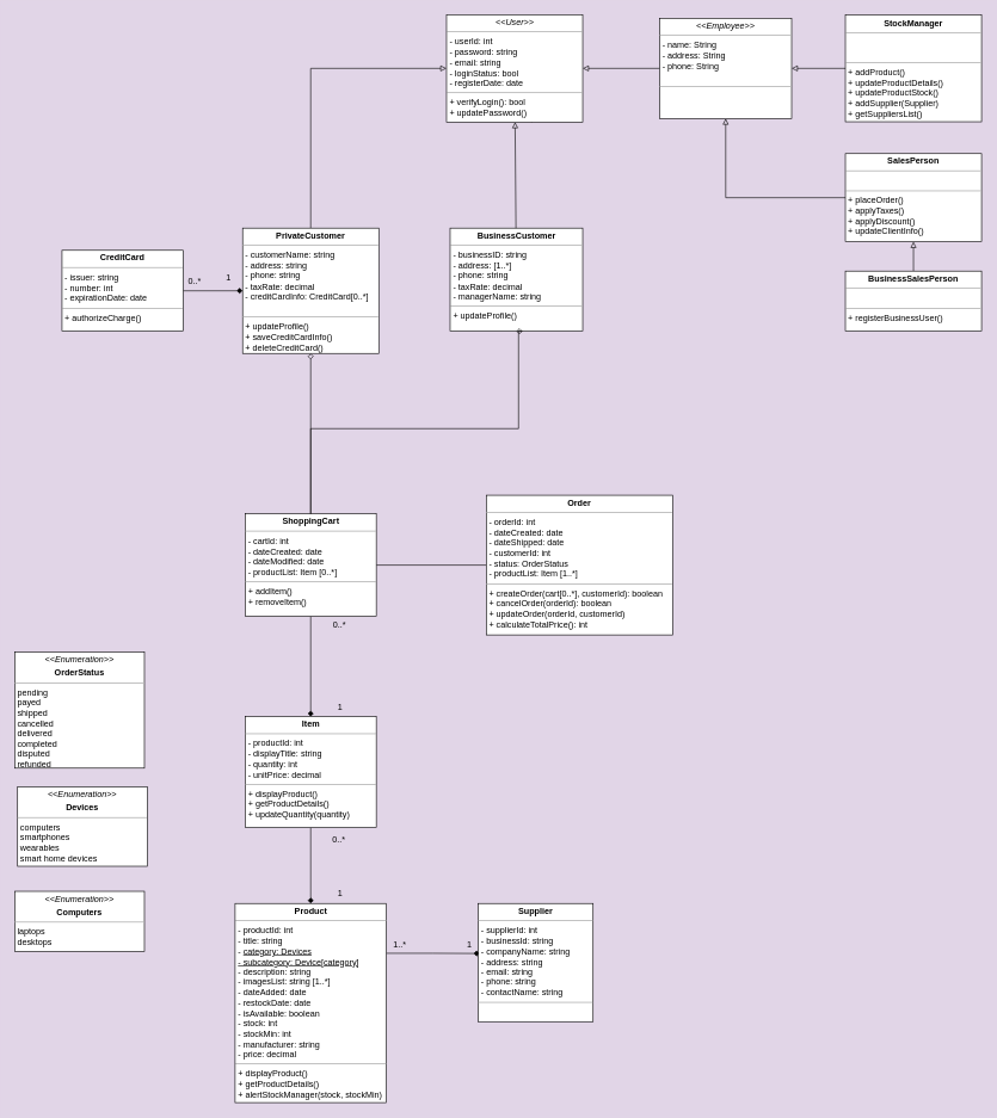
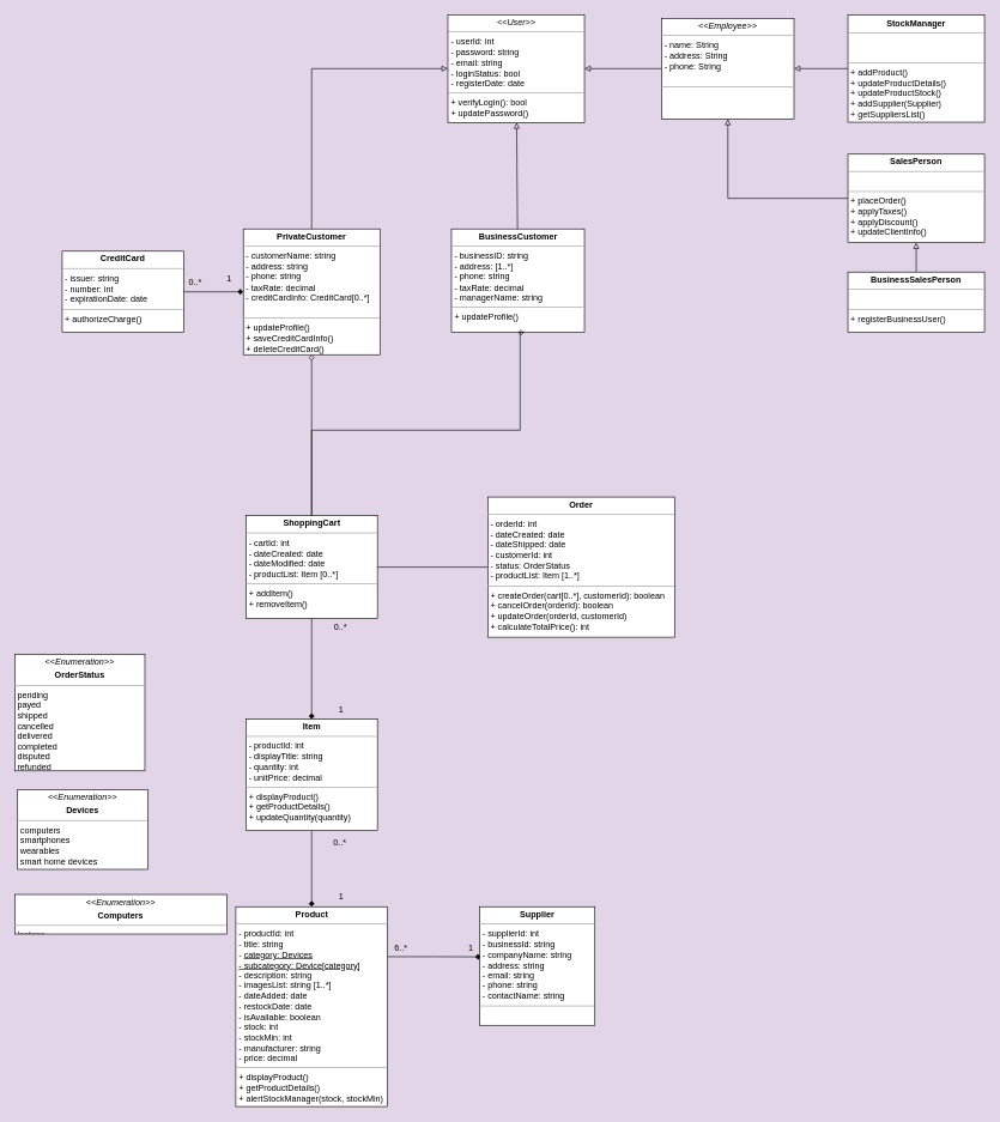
- <mxCell id="23" value="&lt;p style=&quot;margin: 0px ; margin-top: 4px ; text-align: center&quot;&gt;&lt;i&gt;&amp;lt;&amp;lt;Enumeration&amp;gt;&amp;gt;&lt;/i&gt;&lt;/p&gt;&lt;p style=&quot;margin: 0px ; margin-top: 4px ; text-align: center&quot;&gt;&lt;b&gt;Computers&lt;/b&gt;&lt;/p&gt;&lt;hr size=&quot;1&quot;&gt;&lt;p style=&quot;margin: 0px ; margin-left: 4px&quot;&gt;&lt;span&gt;laptops&lt;/span&gt;&lt;br&gt;&lt;/p&gt;&lt;p style=&quot;margin: 0px ; margin-left: 4px&quot;&gt;desktops&lt;/p&gt;&lt;hr size=&quot;1&quot;&gt;&lt;p style=&quot;margin: 0px ; margin-left: 4px&quot;&gt;&lt;br&gt;&lt;/p&gt;" style="verticalAlign=top;align=left;overflow=fill;fontSize=12;fontFamily=Helvetica;html=1;rounded=0;shadow=0;comic=0;labelBackgroundColor=none;strokeWidth=1" parent="1" vertex="1"><mxGeometry x="20" y="1244" width="181" height="84" as="geometry" /></mxCell>
+ <mxCell id="23" value="&lt;p style=&quot;margin: 0px ; margin-top: 4px ; text-align: center&quot;&gt;&lt;i&gt;&amp;lt;&amp;lt;Enumeration&amp;gt;&amp;gt;&lt;/i&gt;&lt;/p&gt;&lt;p style=&quot;margin: 0px ; margin-top: 4px ; text-align: center&quot;&gt;&lt;b&gt;Computers&lt;/b&gt;&lt;/p&gt;&lt;hr size=&quot;1&quot;&gt;&lt;p style=&quot;margin: 0px ; margin-left: 4px&quot;&gt;&lt;span&gt;laptops&lt;/span&gt;&lt;br&gt;&lt;/p&gt;&lt;p style=&quot;margin: 0px ; margin-left: 4px&quot;&gt;desktops&lt;/p&gt;&lt;hr size=&quot;1&quot;&gt;&lt;p style=&quot;margin: 0px ; margin-left: 4px&quot;&gt;&lt;br&gt;&lt;/p&gt;" style="verticalAlign=top;align=left;overflow=fill;fontSize=12;fontFamily=Helvetica;html=1;rounded=0;shadow=0;comic=0;labelBackgroundColor=none;strokeWidth=1" parent="1" vertex="1"><mxGeometry x="20" y="1244" width="295" height="55" as="geometry" /></mxCell>
- <mxCell id="43" value="1..*" style="text;html=1;align=center;verticalAlign=middle;resizable=0;points=[];autosize=1;" vertex="1" parent="41"><mxGeometry x="215.5" y="49" width="28" height="18" as="geometry" /></mxCell>
+ <mxCell id="43" value="6..*" style="text;html=1;align=center;verticalAlign=middle;resizable=0;points=[];autosize=1;" vertex="1" parent="41"><mxGeometry x="215.5" y="49" width="28" height="18" as="geometry" /></mxCell>
